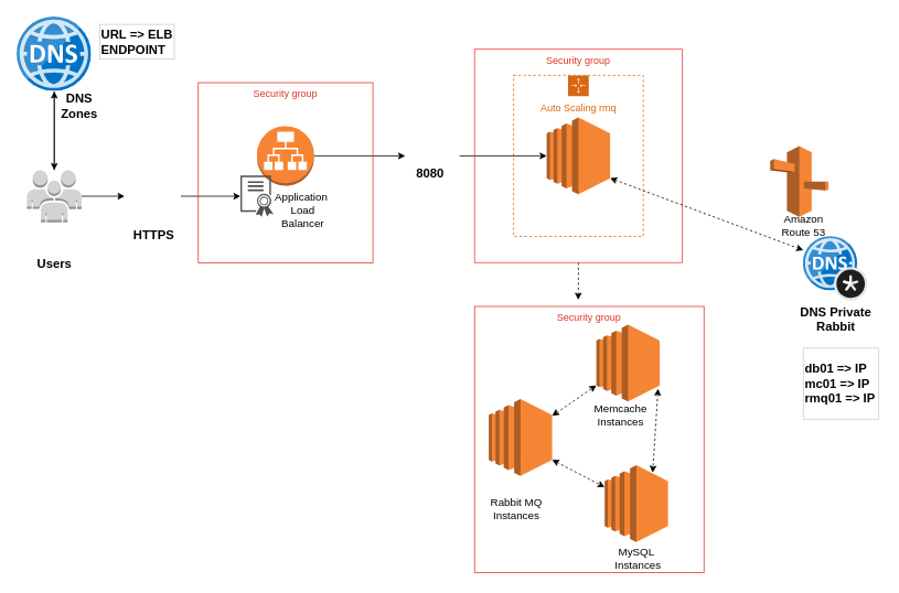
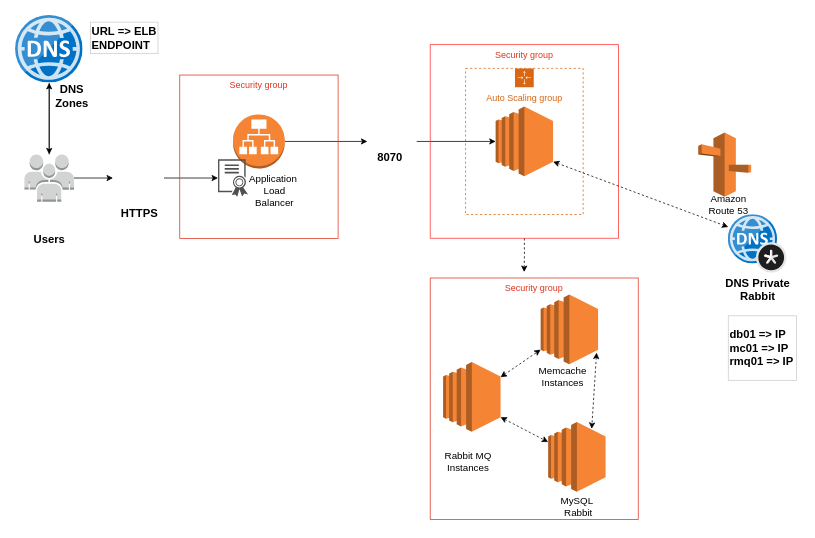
- <mxCell id="13" value="Auto Scaling rmq" style="points=[[0,0],[0.25,0],[0.5,0],[0.75,0],[1,0],[1,0.25],[1,0.5],[1,0.75],[1,1],[0.75,1],[0.5,1],[0.25,1],[0,1],[0,0.75],[0,0.5],[0,0.25]];outlineConnect=0;gradientColor=none;html=1;whiteSpace=wrap;fontSize=12;fontStyle=0;container=1;pointerEvents=0;collapsible=0;recursiveResize=0;shape=mxgraph.aws4.groupCenter;grIcon=mxgraph.aws4.group_auto_scaling_group;grStroke=1;strokeColor=#D86613;fillColor=none;verticalAlign=top;align=center;fontColor=#D86613;dashed=1;spacingTop=25;" parent="1" vertex="1"><mxGeometry x="619.88" y="90.63" width="156.75" height="194.74" as="geometry" /></mxCell>
+ <mxCell id="13" value="Auto Scaling group" style="points=[[0,0],[0.25,0],[0.5,0],[0.75,0],[1,0],[1,0.25],[1,0.5],[1,0.75],[1,1],[0.75,1],[0.5,1],[0.25,1],[0,1],[0,0.75],[0,0.5],[0,0.25]];outlineConnect=0;gradientColor=none;html=1;whiteSpace=wrap;fontSize=12;fontStyle=0;container=1;pointerEvents=0;collapsible=0;recursiveResize=0;shape=mxgraph.aws4.groupCenter;grIcon=mxgraph.aws4.group_auto_scaling_group;grStroke=1;strokeColor=#D86613;fillColor=none;verticalAlign=top;align=center;fontColor=#D86613;dashed=1;spacingTop=25;" parent="1" vertex="1"><mxGeometry x="619.88" y="90.63" width="156.75" height="194.74" as="geometry" /></mxCell>
- <mxCell id="35" value="&lt;b&gt;&lt;font style=&quot;font-size: 15px;&quot;&gt;8080&lt;/font&gt;&lt;/b&gt;" style="text;html=1;align=center;verticalAlign=middle;resizable=0;points=[];autosize=1;strokeColor=none;fillColor=none;fontSize=13;fontColor=#000000;" vertex="1" parent="1"><mxGeometry x="489" y="194" width="60" height="30" as="geometry" /></mxCell>
+ <mxCell id="35" value="&lt;b&gt;&lt;font style=&quot;font-size: 15px;&quot;&gt;8070&lt;/font&gt;&lt;/b&gt;" style="text;html=1;align=center;verticalAlign=middle;resizable=0;points=[];autosize=1;strokeColor=none;fillColor=none;fontSize=13;fontColor=#000000;" vertex="1" parent="1"><mxGeometry x="489" y="194" width="60" height="30" as="geometry" /></mxCell>
- <mxCell id="31" value="MySQL&amp;nbsp;&lt;br&gt;Instances" style="text;html=1;align=center;verticalAlign=middle;resizable=0;points=[];autosize=1;strokeColor=none;fillColor=none;fontSize=13;fontColor=#000000;" vertex="1" parent="1"><mxGeometry x="730" y="655" width="80" height="40" as="geometry" /></mxCell>
+ <mxCell id="31" value="MySQL&amp;nbsp;&lt;br&gt;Rabbit" style="text;html=1;align=center;verticalAlign=middle;resizable=0;points=[];autosize=1;strokeColor=none;fillColor=none;fontSize=13;fontColor=#000000;" vertex="1" parent="1"><mxGeometry x="730" y="655" width="80" height="40" as="geometry" /></mxCell>
